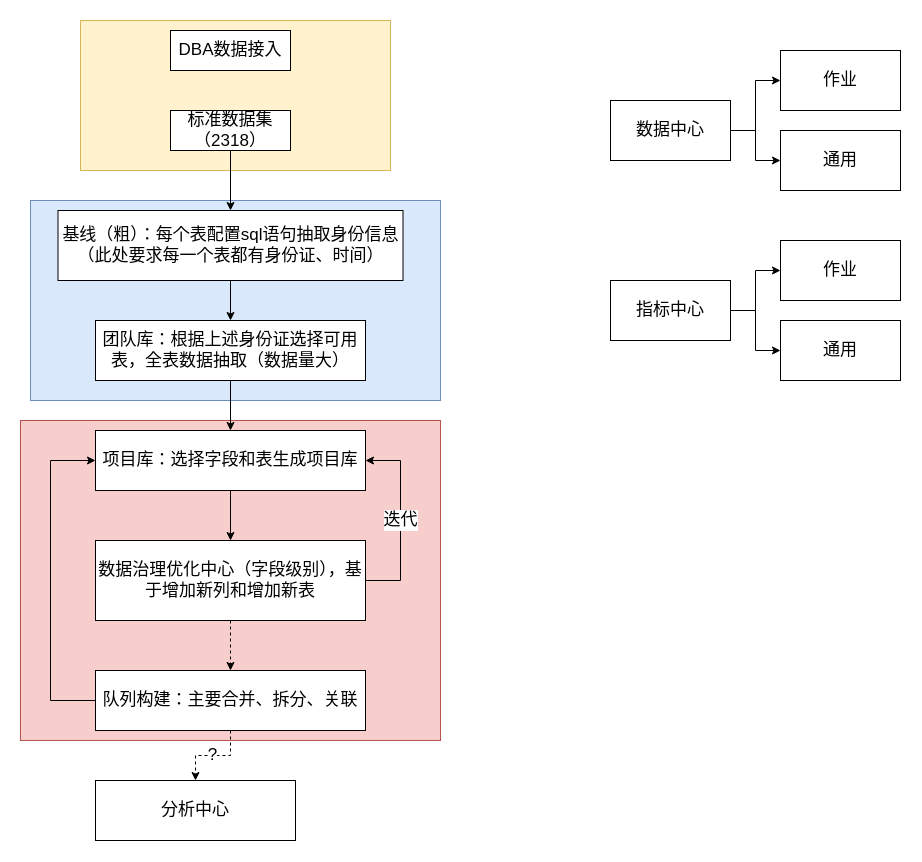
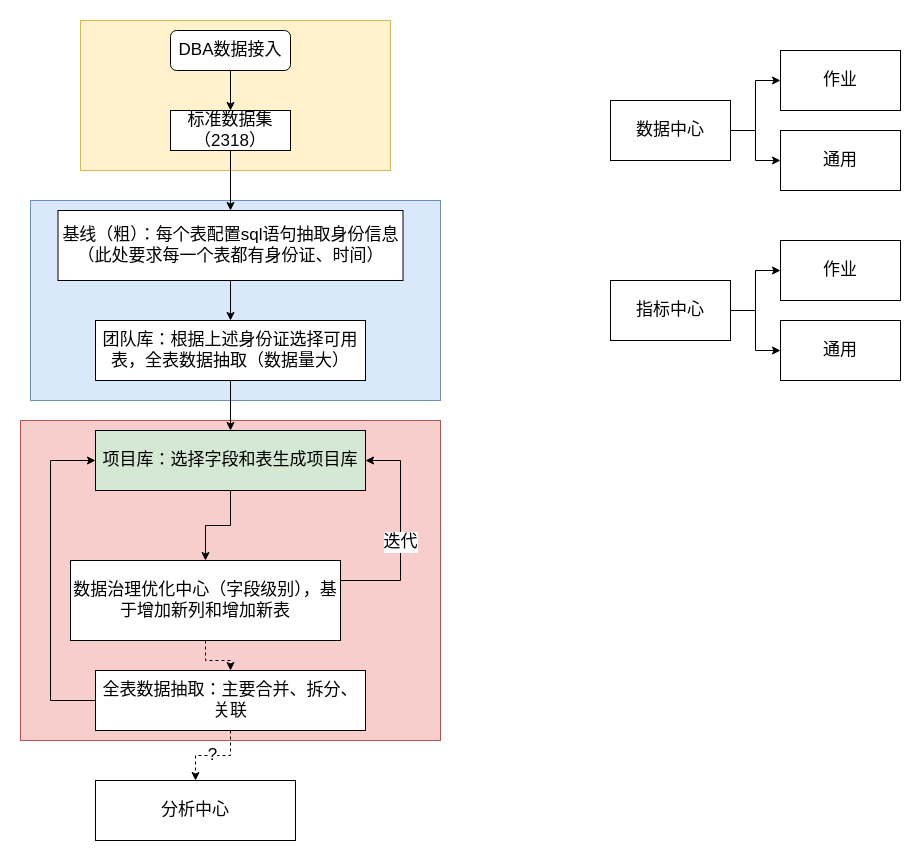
- <mxCell id="8" value="DBA数据接入" style="rounded=0;whiteSpace=wrap;html=1;fontSize=17;" vertex="1" parent="1"><mxGeometry x="170" y="30" width="120" height="40" as="geometry" /></mxCell>
+ <mxCell id="8" value="DBA数据接入" style="whiteSpace=wrap;html=1;fontSize=17;rounded=1;" vertex="1" parent="1"><mxGeometry x="170" y="30" width="120" height="40" as="geometry" /></mxCell>
+ <mxCell id="7" style="edgeStyle=orthogonalEdgeStyle;rounded=0;orthogonalLoop=1;jettySize=auto;html=1;exitX=0.5;exitY=1;exitDx=0;exitDy=0;fontSize=17;" edge="1" parent="1" source="8" target="6"><mxGeometry relative="1" as="geometry" /></mxCell>
- <mxCell id="14" value="项目库：选择字段和表生成项目库" style="rounded=0;whiteSpace=wrap;html=1;fontSize=17;" vertex="1" parent="1"><mxGeometry x="95" y="430" width="270" height="60" as="geometry" /></mxCell>
+ <mxCell id="14" value="项目库：选择字段和表生成项目库" style="rounded=0;whiteSpace=wrap;html=1;fontSize=17;fillColor=#d5e8d4;" vertex="1" parent="1"><mxGeometry x="95" y="430" width="270" height="60" as="geometry" /></mxCell>
- <mxCell id="17" value="数据治理优化中心（字段级别），基于增加新列和增加新表" style="rounded=0;whiteSpace=wrap;html=1;fontSize=17;" vertex="1" parent="1"><mxGeometry x="95" y="540" width="270" height="80" as="geometry" /></mxCell>
+ <mxCell id="17" value="数据治理优化中心（字段级别），基于增加新列和增加新表" style="rounded=0;whiteSpace=wrap;html=1;fontSize=17;" vertex="1" parent="1"><mxGeometry x="70" y="560" width="270" height="80" as="geometry" /></mxCell>
- <mxCell id="20" value="队列构建：主要合并、拆分、关联" style="rounded=0;whiteSpace=wrap;html=1;fontSize=17;" vertex="1" parent="1"><mxGeometry x="95" y="670" width="270" height="60" as="geometry" /></mxCell>
+ <mxCell id="20" value="全表数据抽取：主要合并、拆分、关联" style="rounded=0;whiteSpace=wrap;html=1;fontSize=17;" vertex="1" parent="1"><mxGeometry x="95" y="670" width="270" height="60" as="geometry" /></mxCell>
